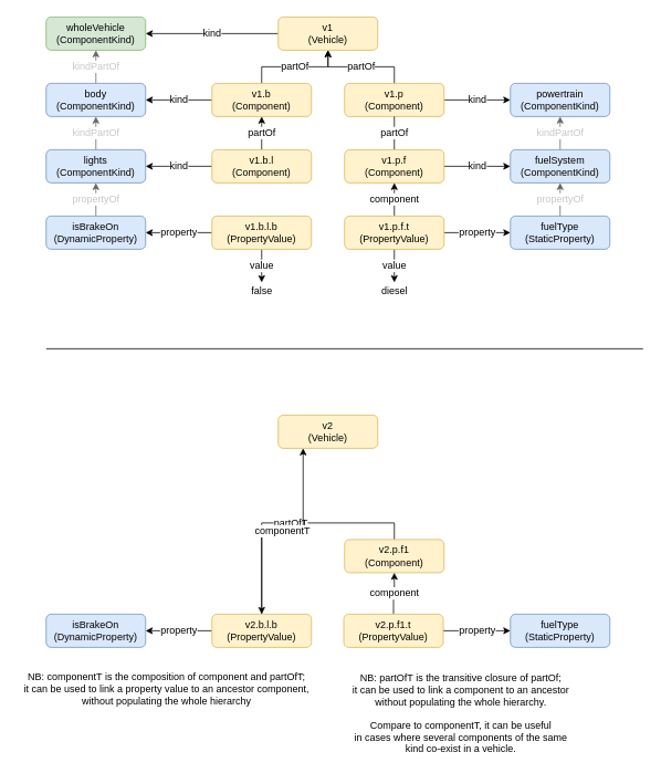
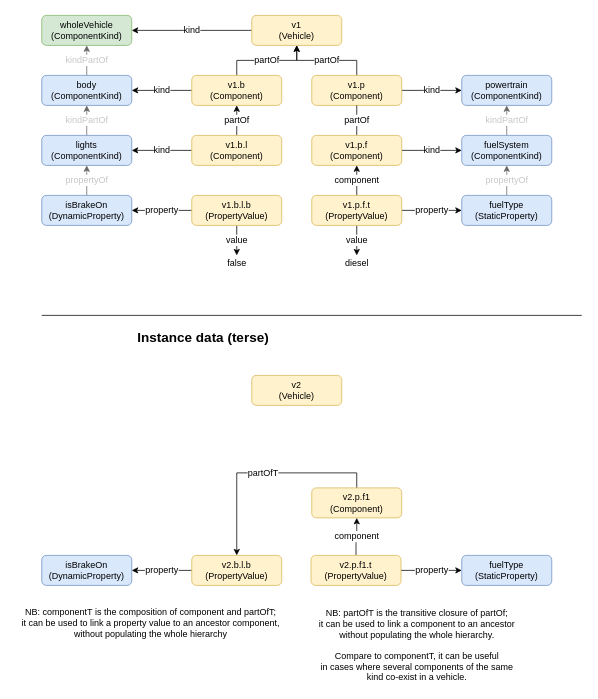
+ <mxCell id="3" value="&lt;font style=&quot;font-size: 18px;&quot;&gt;&lt;b&gt;Instance data (terse)&lt;br&gt;&lt;/b&gt;&lt;/font&gt;" style="text;html=1;align=center;verticalAlign=middle;resizable=0;points=[];autosize=1;strokeColor=none;fillColor=none;" vertex="1" parent="1"><mxGeometry x="175" y="440" width="190" height="20" as="geometry" /></mxCell>
- <mxCell id="43" value="componentT" style="edgeStyle=orthogonalEdgeStyle;rounded=0;orthogonalLoop=1;jettySize=auto;html=1;exitX=0.5;exitY=0;exitDx=0;exitDy=0;entryX=0.25;entryY=1;entryDx=0;entryDy=0;fontSize=12;fontColor=#000000;endArrow=classic;endFill=1;startSize=6;endSize=6;" edge="1" parent="1" source="44" target="39"><mxGeometry relative="1" as="geometry" /></mxCell>
